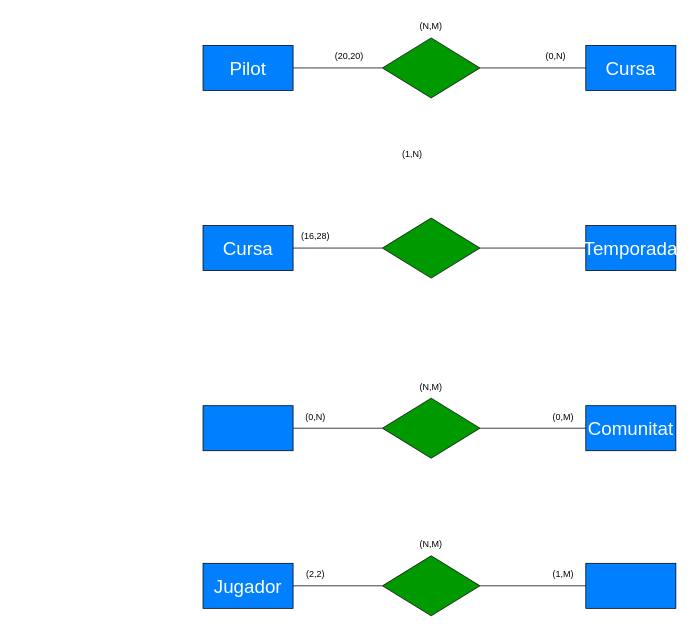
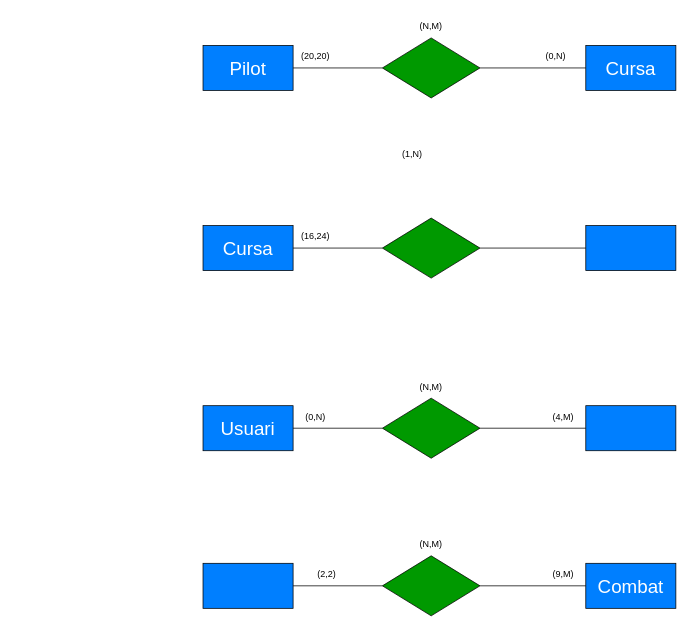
- <mxCell id="8" value="(20,20)" style="text;strokeColor=none;align=center;fillColor=none;html=1;verticalAlign=middle;whiteSpace=wrap;rounded=0;" vertex="1" parent="1"><mxGeometry x="435" y="60" width="60" height="30" as="geometry" /></mxCell>
+ <mxCell id="8" value="(20,20)" style="text;strokeColor=none;align=center;fillColor=none;html=1;verticalAlign=middle;whiteSpace=wrap;rounded=0;" vertex="1" parent="1"><mxGeometry x="390" y="60" width="60" height="30" as="geometry" /></mxCell>
- <mxCell id="15" value="(16,28)" style="text;strokeColor=none;align=center;fillColor=none;html=1;verticalAlign=middle;whiteSpace=wrap;rounded=0;" vertex="1" parent="1"><mxGeometry x="390" y="300" width="60" height="30" as="geometry" /></mxCell>
+ <mxCell id="15" value="(16,24)" style="text;strokeColor=none;align=center;fillColor=none;html=1;verticalAlign=middle;whiteSpace=wrap;rounded=0;" vertex="1" parent="1"><mxGeometry x="390" y="300" width="60" height="30" as="geometry" /></mxCell>
- <mxCell id="21" value="Temporada" style="text;strokeColor=none;align=center;fillColor=none;html=1;verticalAlign=middle;whiteSpace=wrap;rounded=0;fontColor=#FFFFFF;fontSize=25;" vertex="1" parent="1"><mxGeometry x="780" y="300" width="120" height="60" as="geometry" /></mxCell>
- <mxCell id="27" value="(0,M)" style="text;strokeColor=none;align=center;fillColor=none;html=1;verticalAlign=middle;whiteSpace=wrap;rounded=0;" vertex="1" parent="1"><mxGeometry x="720" y="540" width="60" height="30" as="geometry" /></mxCell>
+ <mxCell id="27" value="(4,M)" style="text;strokeColor=none;align=center;fillColor=none;html=1;verticalAlign=middle;whiteSpace=wrap;rounded=0;" vertex="1" parent="1"><mxGeometry x="720" y="540" width="60" height="30" as="geometry" /></mxCell>
+ <mxCell id="30" value="Usuari" style="text;strokeColor=none;align=center;fillColor=none;html=1;verticalAlign=middle;whiteSpace=wrap;rounded=0;fontColor=#FFFFFF;fontSize=25;" vertex="1" parent="1"><mxGeometry x="270" y="540" width="120" height="60" as="geometry" /></mxCell>
- <mxCell id="31" value="Comunitat" style="text;strokeColor=none;align=center;fillColor=none;html=1;verticalAlign=middle;whiteSpace=wrap;rounded=0;fontColor=#FFFFFF;fontSize=25;" vertex="1" parent="1"><mxGeometry x="780" y="540" width="120" height="60" as="geometry" /></mxCell>
- <mxCell id="38" value="(2,2)" style="text;strokeColor=none;align=center;fillColor=none;html=1;verticalAlign=middle;whiteSpace=wrap;rounded=0;" vertex="1" parent="1"><mxGeometry x="390" y="750" width="60" height="30" as="geometry" /></mxCell>
+ <mxCell id="38" value="(2,2)" style="text;strokeColor=none;align=center;fillColor=none;html=1;verticalAlign=middle;whiteSpace=wrap;rounded=0;" vertex="1" parent="1"><mxGeometry x="405" y="750" width="60" height="30" as="geometry" /></mxCell>
- <mxCell id="37" value="(1,M)" style="text;strokeColor=none;align=center;fillColor=none;html=1;verticalAlign=middle;whiteSpace=wrap;rounded=0;" vertex="1" parent="1"><mxGeometry x="720" y="750" width="60" height="30" as="geometry" /></mxCell>
+ <mxCell id="37" value="(9,M)" style="text;strokeColor=none;align=center;fillColor=none;html=1;verticalAlign=middle;whiteSpace=wrap;rounded=0;" vertex="1" parent="1"><mxGeometry x="720" y="750" width="60" height="30" as="geometry" /></mxCell>
- <mxCell id="40" value="Jugador" style="text;strokeColor=none;align=center;fillColor=none;html=1;verticalAlign=middle;whiteSpace=wrap;rounded=0;fontColor=#FFFFFF;fontSize=25;" vertex="1" parent="1"><mxGeometry x="270" y="750" width="120" height="60" as="geometry" /></mxCell>
+ <mxCell id="41" value="Combat" style="text;strokeColor=none;align=center;fillColor=none;html=1;verticalAlign=middle;whiteSpace=wrap;rounded=0;fontColor=#FFFFFF;fontSize=25;" vertex="1" parent="1"><mxGeometry x="780" y="750" width="120" height="60" as="geometry" /></mxCell>
